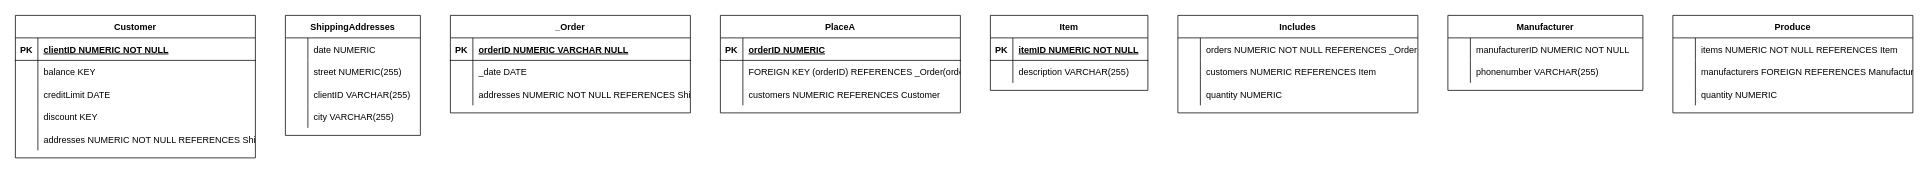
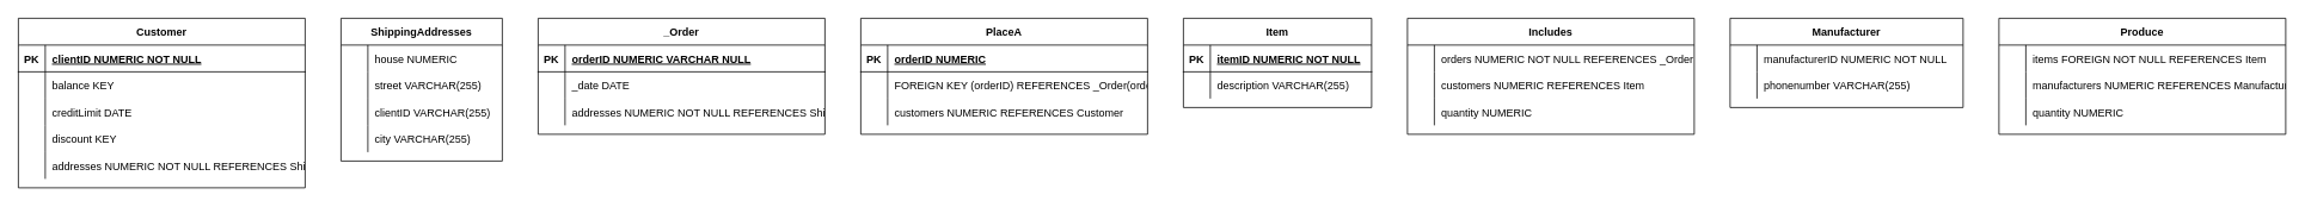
- <mxCell id="21" value="date NUMERIC" style="shape=partialRectangle;overflow=hidden;connectable=0;fillColor=none;align=left;top=0;left=0;bottom=0;right=0;spacingLeft=6;" vertex="1" parent="19"><mxGeometry x="30" width="150" height="30" as="geometry"><mxRectangle width="150" height="30" as="alternateBounds" /></mxGeometry></mxCell>
+ <mxCell id="21" value="house NUMERIC" style="shape=partialRectangle;overflow=hidden;connectable=0;fillColor=none;align=left;top=0;left=0;bottom=0;right=0;spacingLeft=6;" vertex="1" parent="19"><mxGeometry x="30" width="150" height="30" as="geometry"><mxRectangle width="150" height="30" as="alternateBounds" /></mxGeometry></mxCell>
- <mxCell id="78" value="items NUMERIC NOT NULL REFERENCES Item" style="shape=partialRectangle;overflow=hidden;connectable=0;fillColor=none;align=left;top=0;left=0;bottom=0;right=0;spacingLeft=6;" vertex="1" parent="76"><mxGeometry x="30" width="290" height="30" as="geometry"><mxRectangle width="290" height="30" as="alternateBounds" /></mxGeometry></mxCell>
+ <mxCell id="78" value="items FOREIGN NOT NULL REFERENCES Item" style="shape=partialRectangle;overflow=hidden;connectable=0;fillColor=none;align=left;top=0;left=0;bottom=0;right=0;spacingLeft=6;" vertex="1" parent="76"><mxGeometry x="30" width="290" height="30" as="geometry"><mxRectangle width="290" height="30" as="alternateBounds" /></mxGeometry></mxCell>
- <mxCell id="24" value="street NUMERIC(255)" style="shape=partialRectangle;overflow=hidden;connectable=0;fillColor=none;align=left;top=0;left=0;bottom=0;right=0;spacingLeft=6;" vertex="1" parent="22"><mxGeometry x="30" width="150" height="30" as="geometry"><mxRectangle width="150" height="30" as="alternateBounds" /></mxGeometry></mxCell>
+ <mxCell id="24" value="street VARCHAR(255)" style="shape=partialRectangle;overflow=hidden;connectable=0;fillColor=none;align=left;top=0;left=0;bottom=0;right=0;spacingLeft=6;" vertex="1" parent="22"><mxGeometry x="30" width="150" height="30" as="geometry"><mxRectangle width="150" height="30" as="alternateBounds" /></mxGeometry></mxCell>
- <mxCell id="81" value="manufacturers FOREIGN REFERENCES Manufacturer" style="shape=partialRectangle;overflow=hidden;connectable=0;fillColor=none;align=left;top=0;left=0;bottom=0;right=0;spacingLeft=6;" vertex="1" parent="79"><mxGeometry x="30" width="290" height="30" as="geometry"><mxRectangle width="290" height="30" as="alternateBounds" /></mxGeometry></mxCell>
+ <mxCell id="81" value="manufacturers NUMERIC REFERENCES Manufacturer" style="shape=partialRectangle;overflow=hidden;connectable=0;fillColor=none;align=left;top=0;left=0;bottom=0;right=0;spacingLeft=6;" vertex="1" parent="79"><mxGeometry x="30" width="290" height="30" as="geometry"><mxRectangle width="290" height="30" as="alternateBounds" /></mxGeometry></mxCell>
